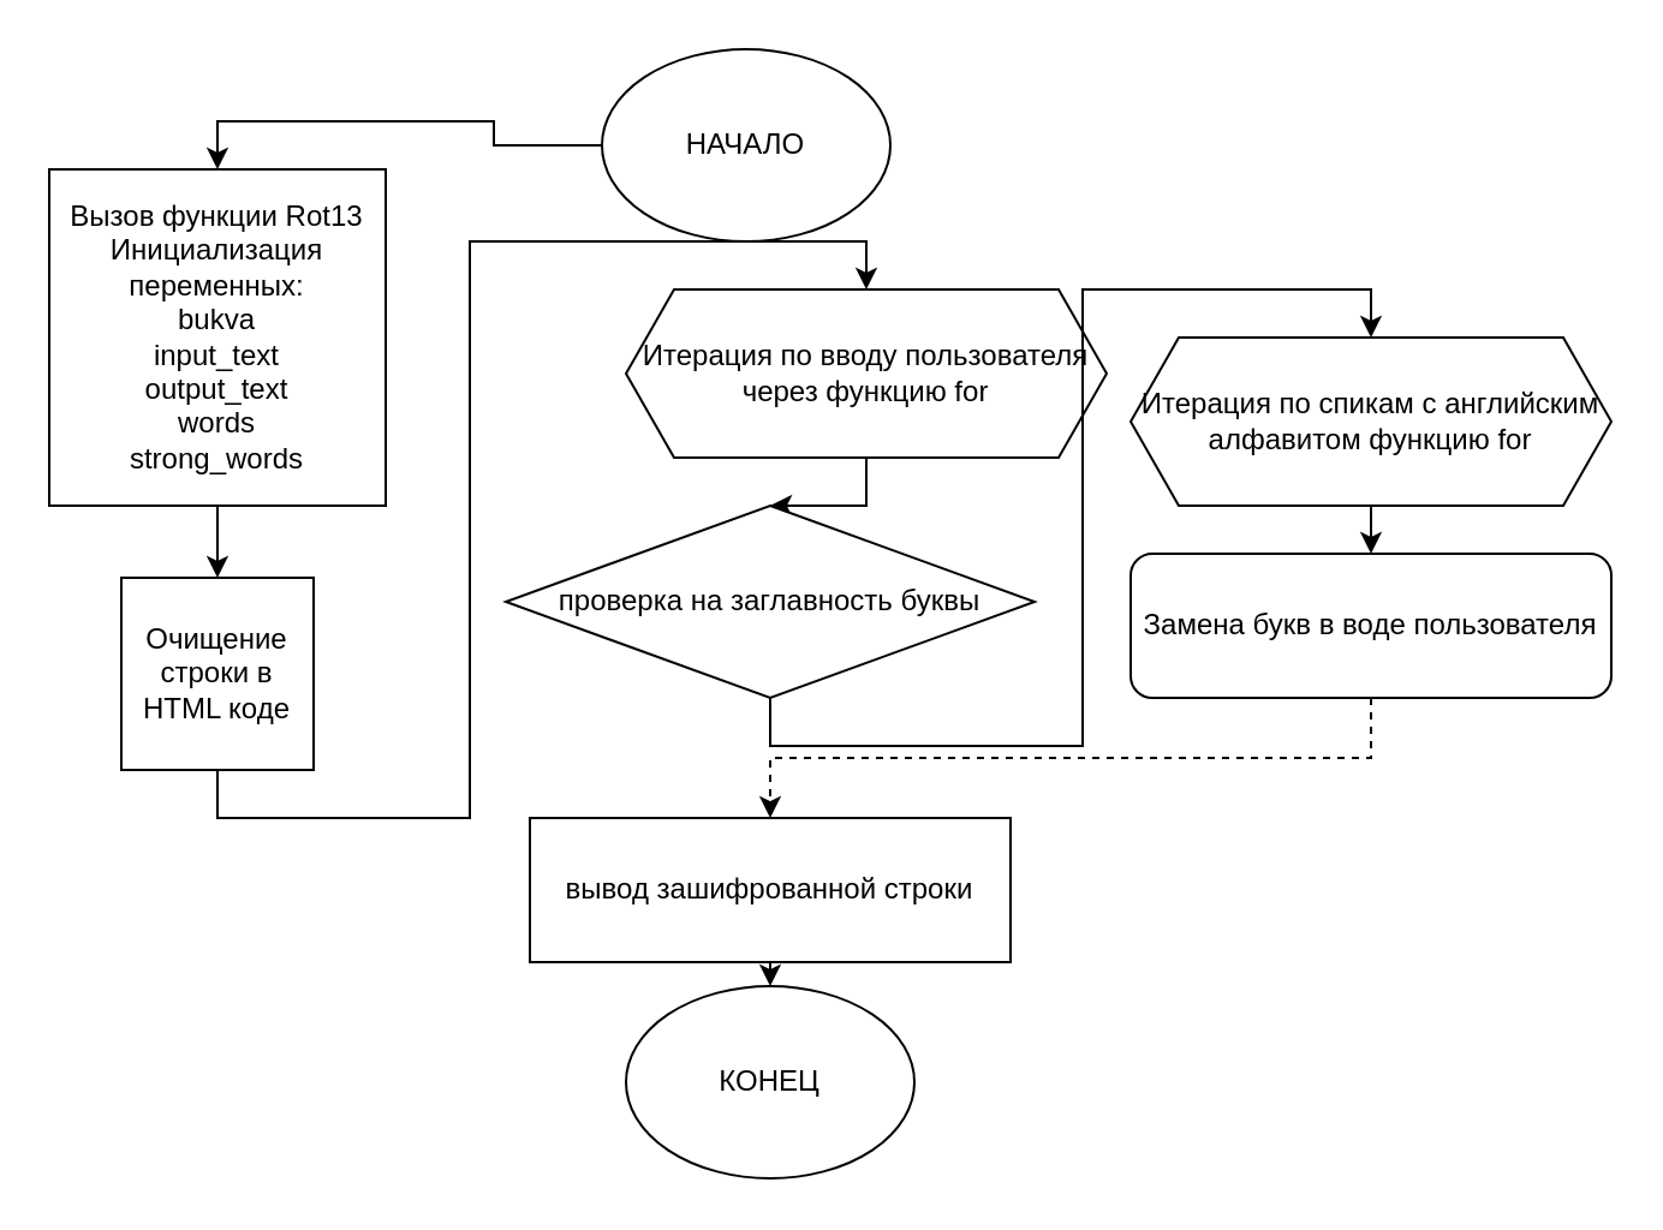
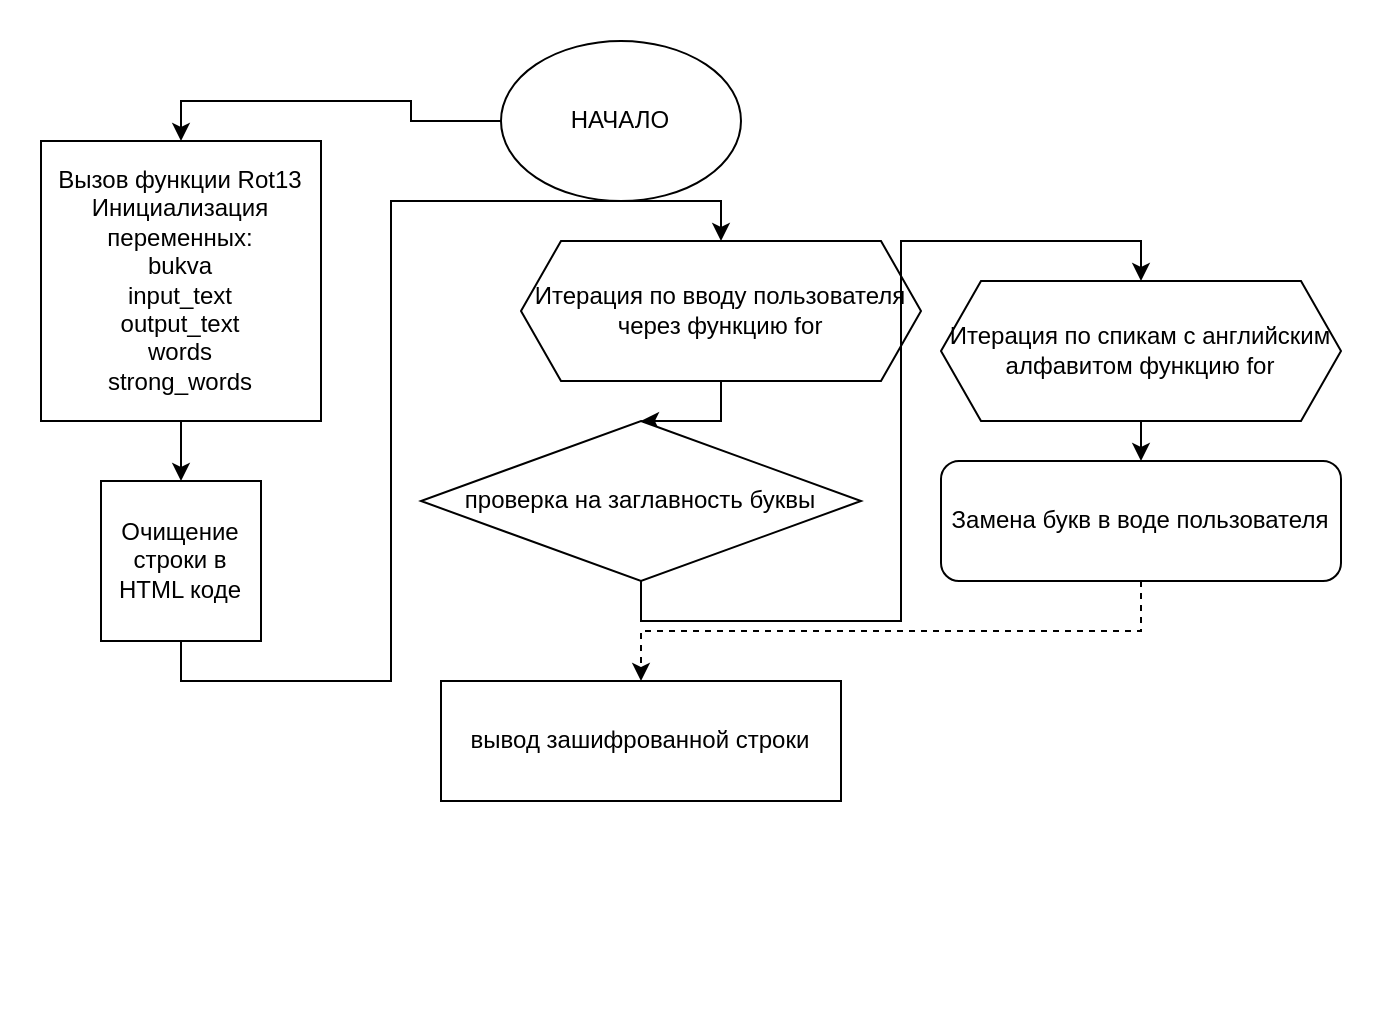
- <mxCell id="16" style="edgeStyle=orthogonalEdgeStyle;rounded=0;orthogonalLoop=1;jettySize=auto;html=1;exitX=0.5;exitY=1;exitDx=0;exitDy=0;entryX=0.5;entryY=0;entryDx=0;entryDy=0;" edge="1" parent="1" source="17" target="18"><mxGeometry relative="1" as="geometry" /></mxCell>
- <mxCell id="18" value="КОНЕЦ" style="ellipse;whiteSpace=wrap;html=1;" vertex="1" parent="1"><mxGeometry x="260" y="410" width="120" height="80" as="geometry" /></mxCell>
